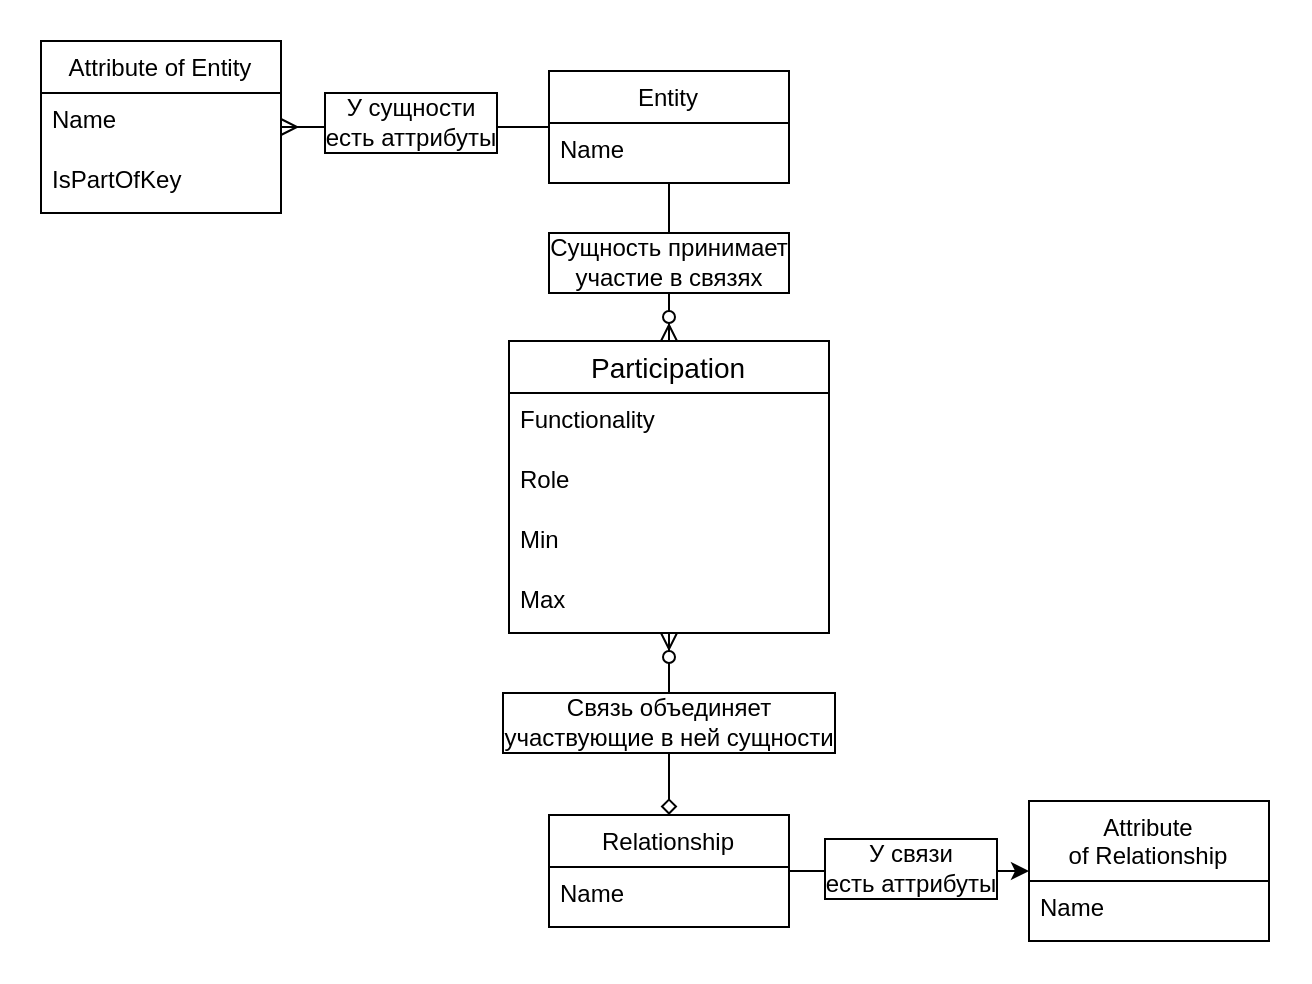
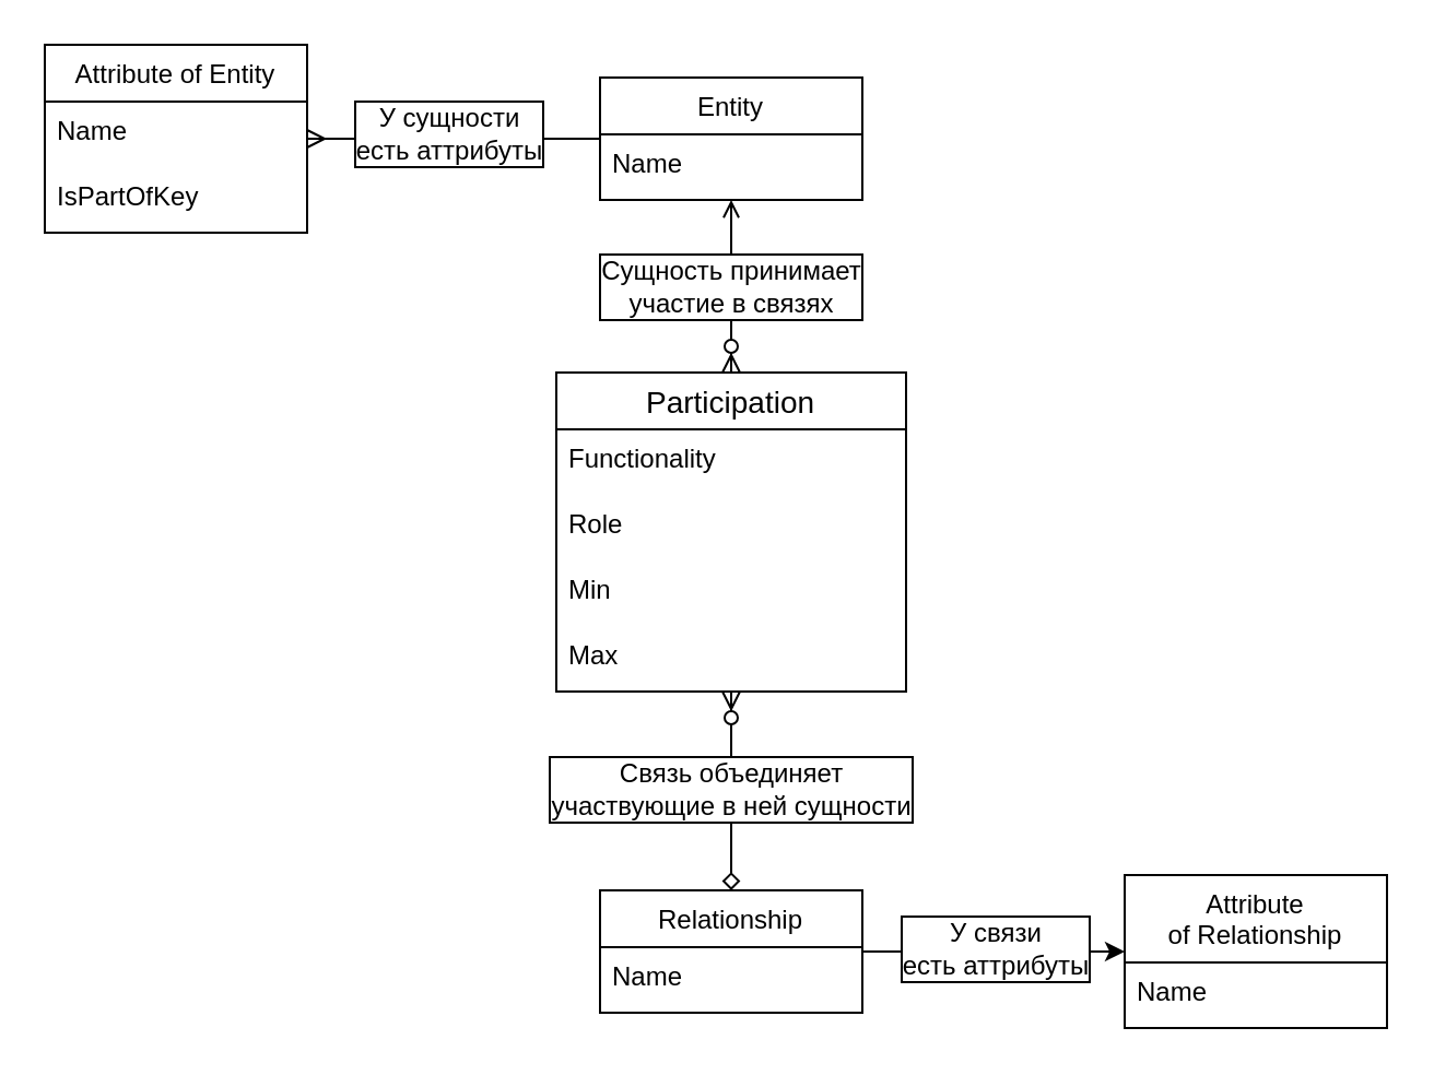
- <mxCell id="20" value="" style="endArrow=none;html=1;fontSize=12;endFill=0;startArrow=ERzeroToMany;startFill=1;" edge="1" parent="1" source="15" target="2"><mxGeometry width="50" height="50" relative="1" as="geometry"><mxPoint x="484" y="160" as="sourcePoint" /><mxPoint x="534" y="110" as="targetPoint" /></mxGeometry></mxCell>
+ <mxCell id="20" value="" style="endArrow=open;html=1;fontSize=12;endFill=0;startArrow=ERzeroToMany;startFill=1;" edge="1" parent="1" source="15" target="2"><mxGeometry width="50" height="50" relative="1" as="geometry"><mxPoint x="484" y="160" as="sourcePoint" /><mxPoint x="534" y="110" as="targetPoint" /></mxGeometry></mxCell>
